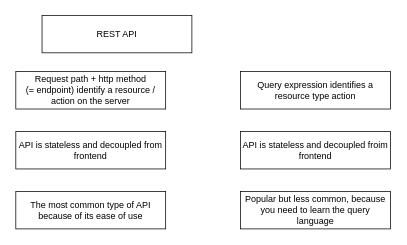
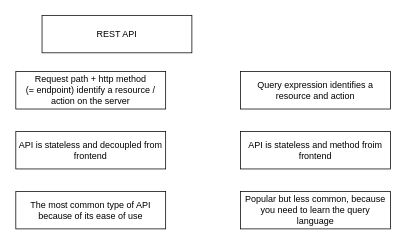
- <mxCell id="6" value="Query expression identifies a resource type action" style="whiteSpace=wrap;html=1;" vertex="1" parent="1"><mxGeometry x="320" y="95" width="200" height="50" as="geometry" /></mxCell>
+ <mxCell id="6" value="Query expression identifies a resource and action" style="whiteSpace=wrap;html=1;" vertex="1" parent="1"><mxGeometry x="320" y="95" width="200" height="50" as="geometry" /></mxCell>
- <mxCell id="7" value="API is stateless and decoupled froim frontend" style="whiteSpace=wrap;html=1;" vertex="1" parent="1"><mxGeometry x="320" y="175" width="200" height="50" as="geometry" /></mxCell>
+ <mxCell id="7" value="API is stateless and method froim frontend" style="whiteSpace=wrap;html=1;" vertex="1" parent="1"><mxGeometry x="320" y="175" width="200" height="50" as="geometry" /></mxCell>
